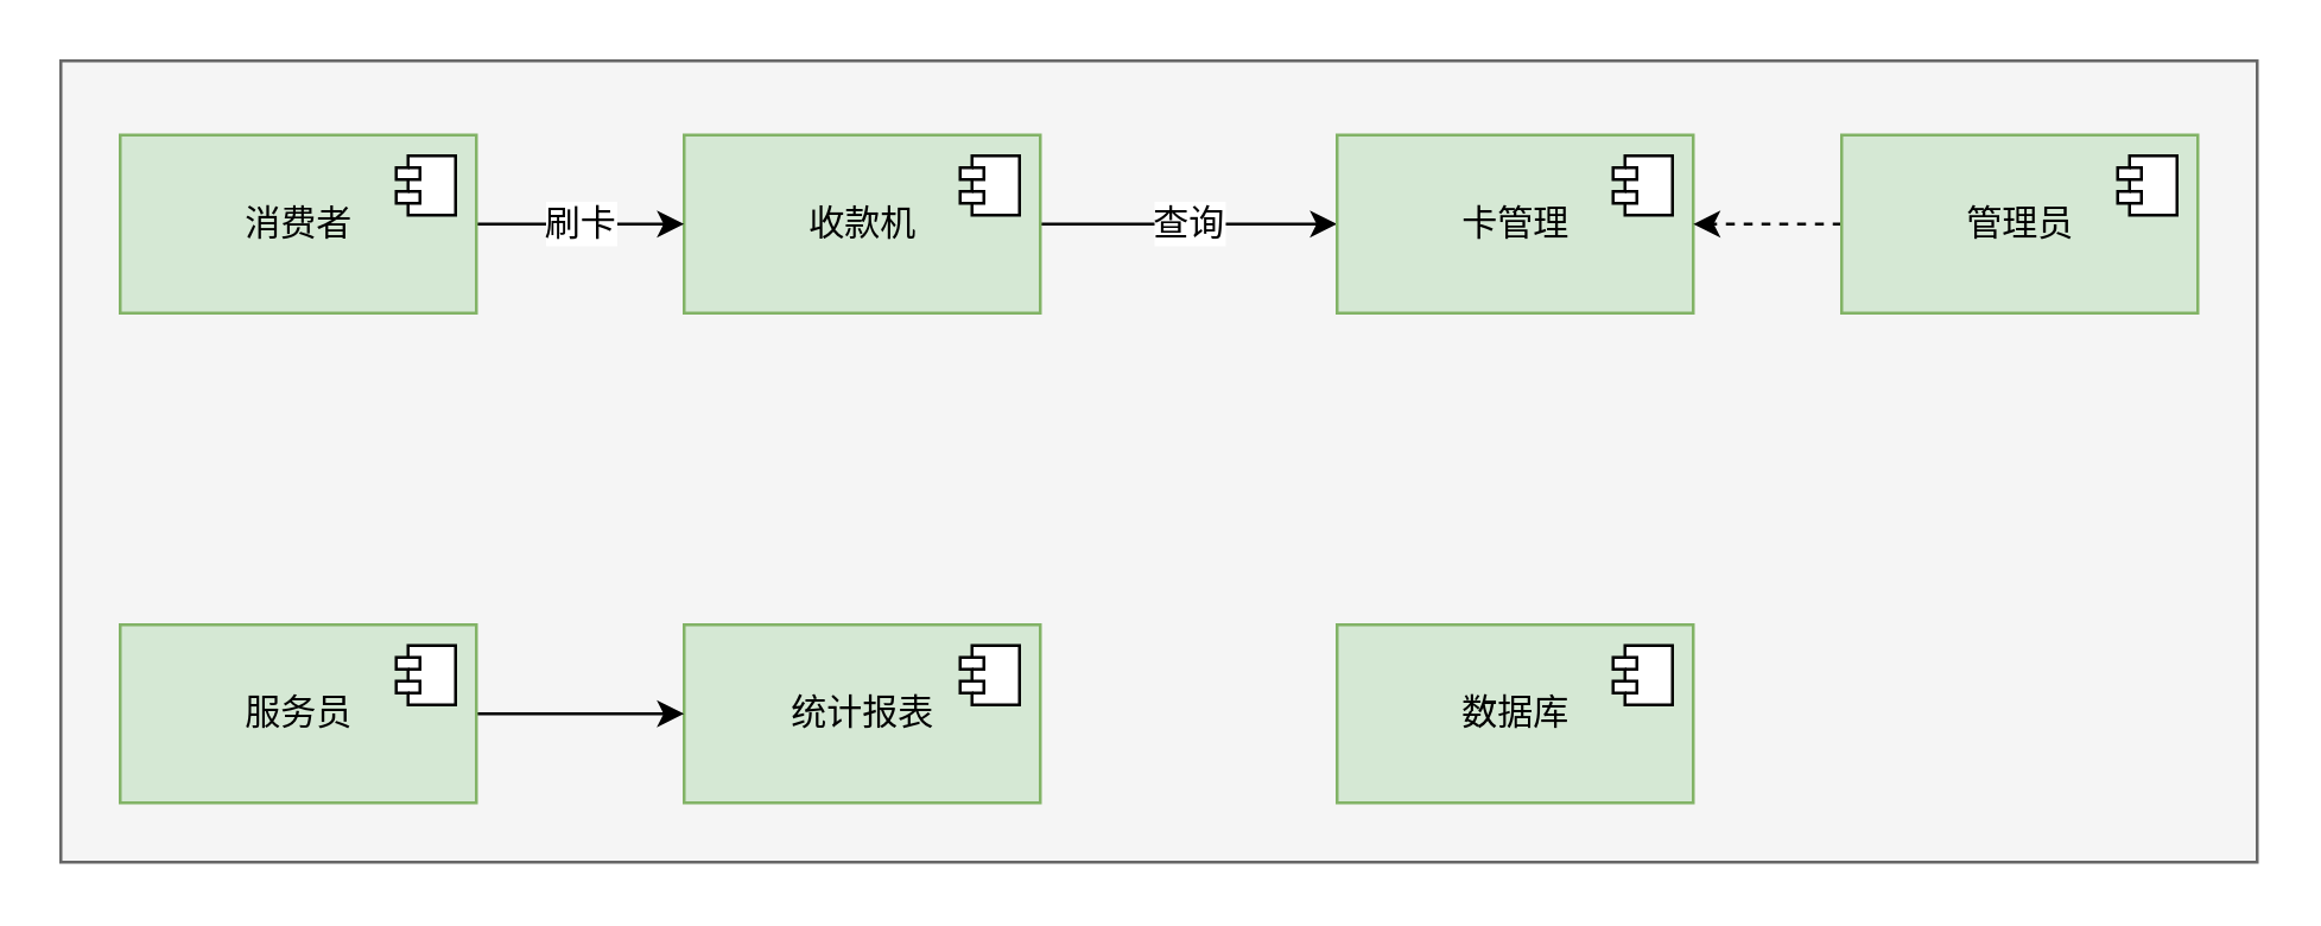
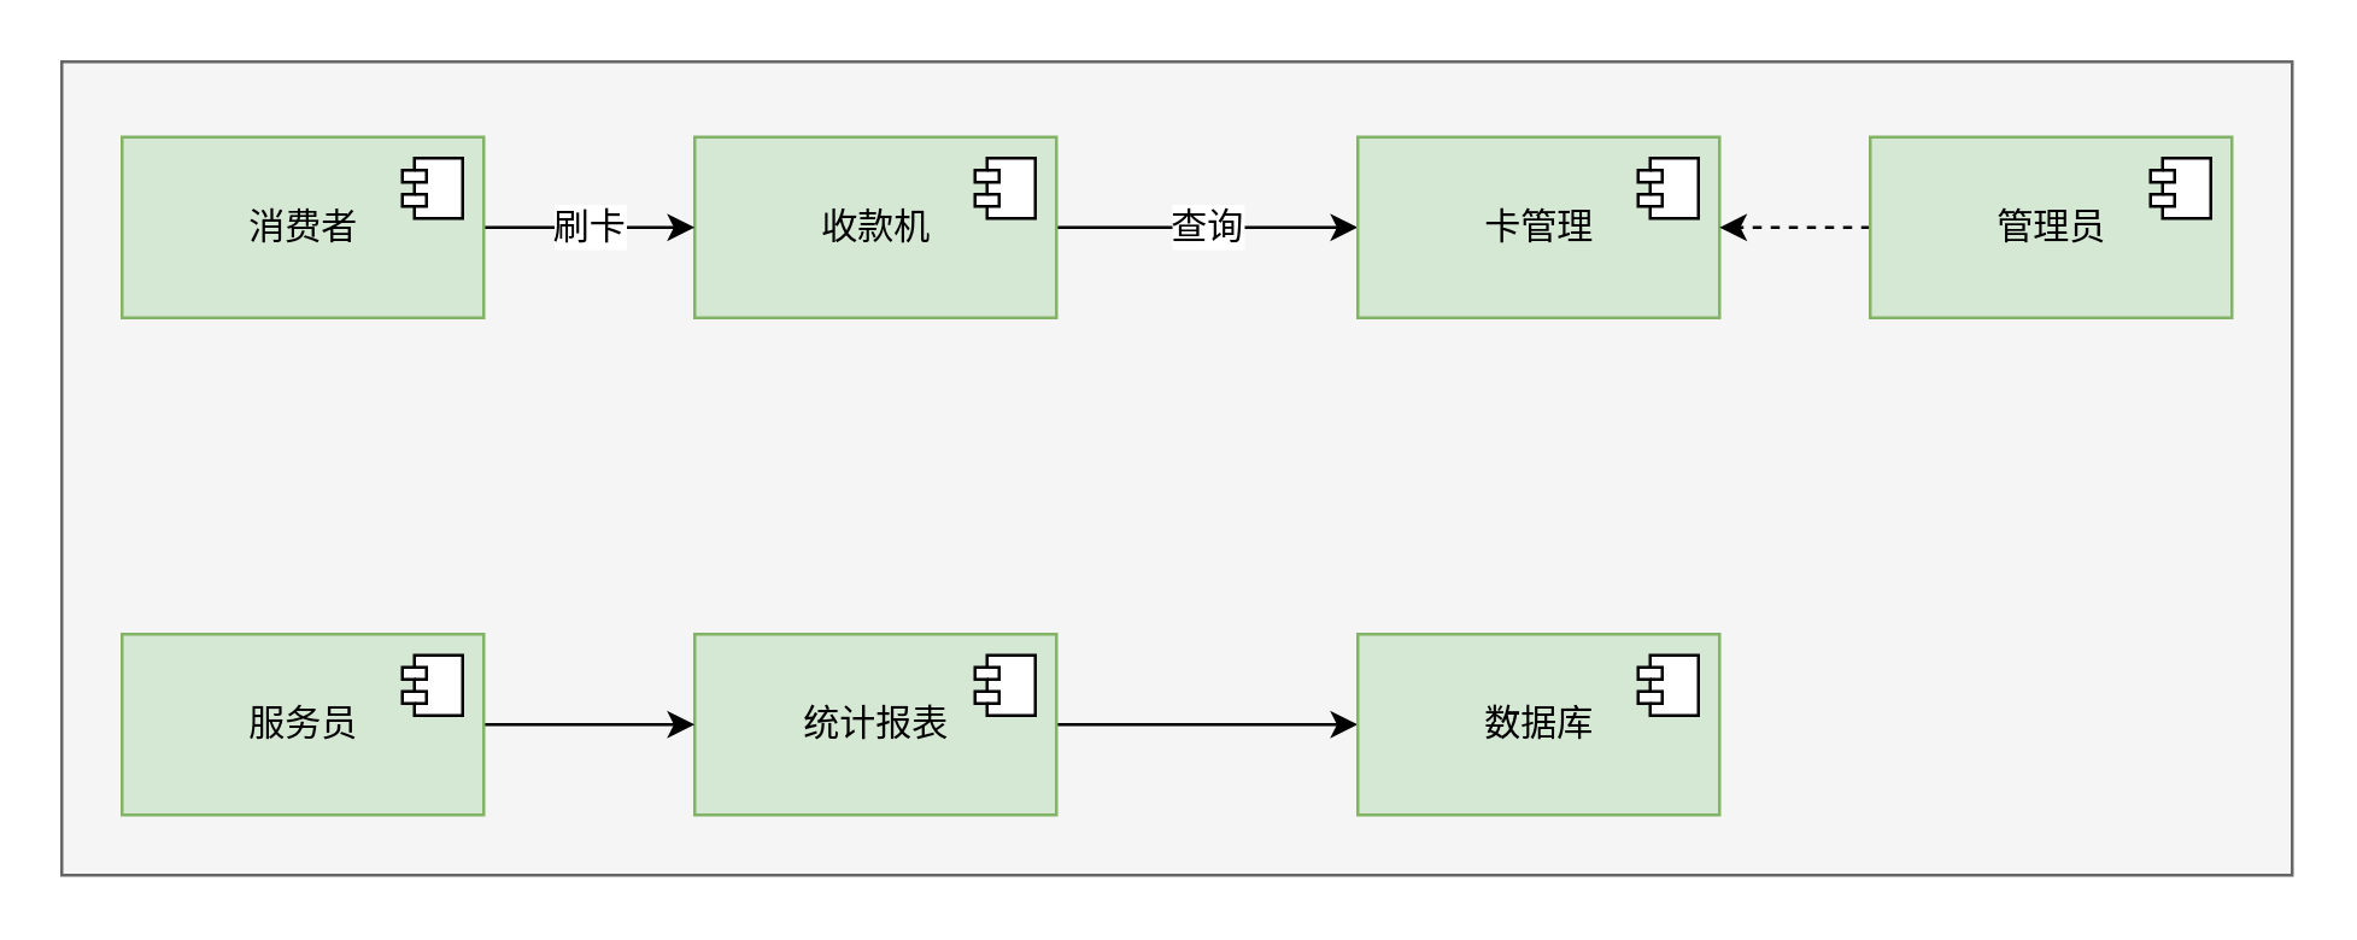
+ <mxCell id="8" style="edgeStyle=orthogonalEdgeStyle;rounded=0;orthogonalLoop=1;jettySize=auto;html=1;entryX=0;entryY=0.5;entryDx=0;entryDy=0;fontSize=12;" edge="1" parent="1" source="9" target="11"><mxGeometry relative="1" as="geometry" /></mxCell>
